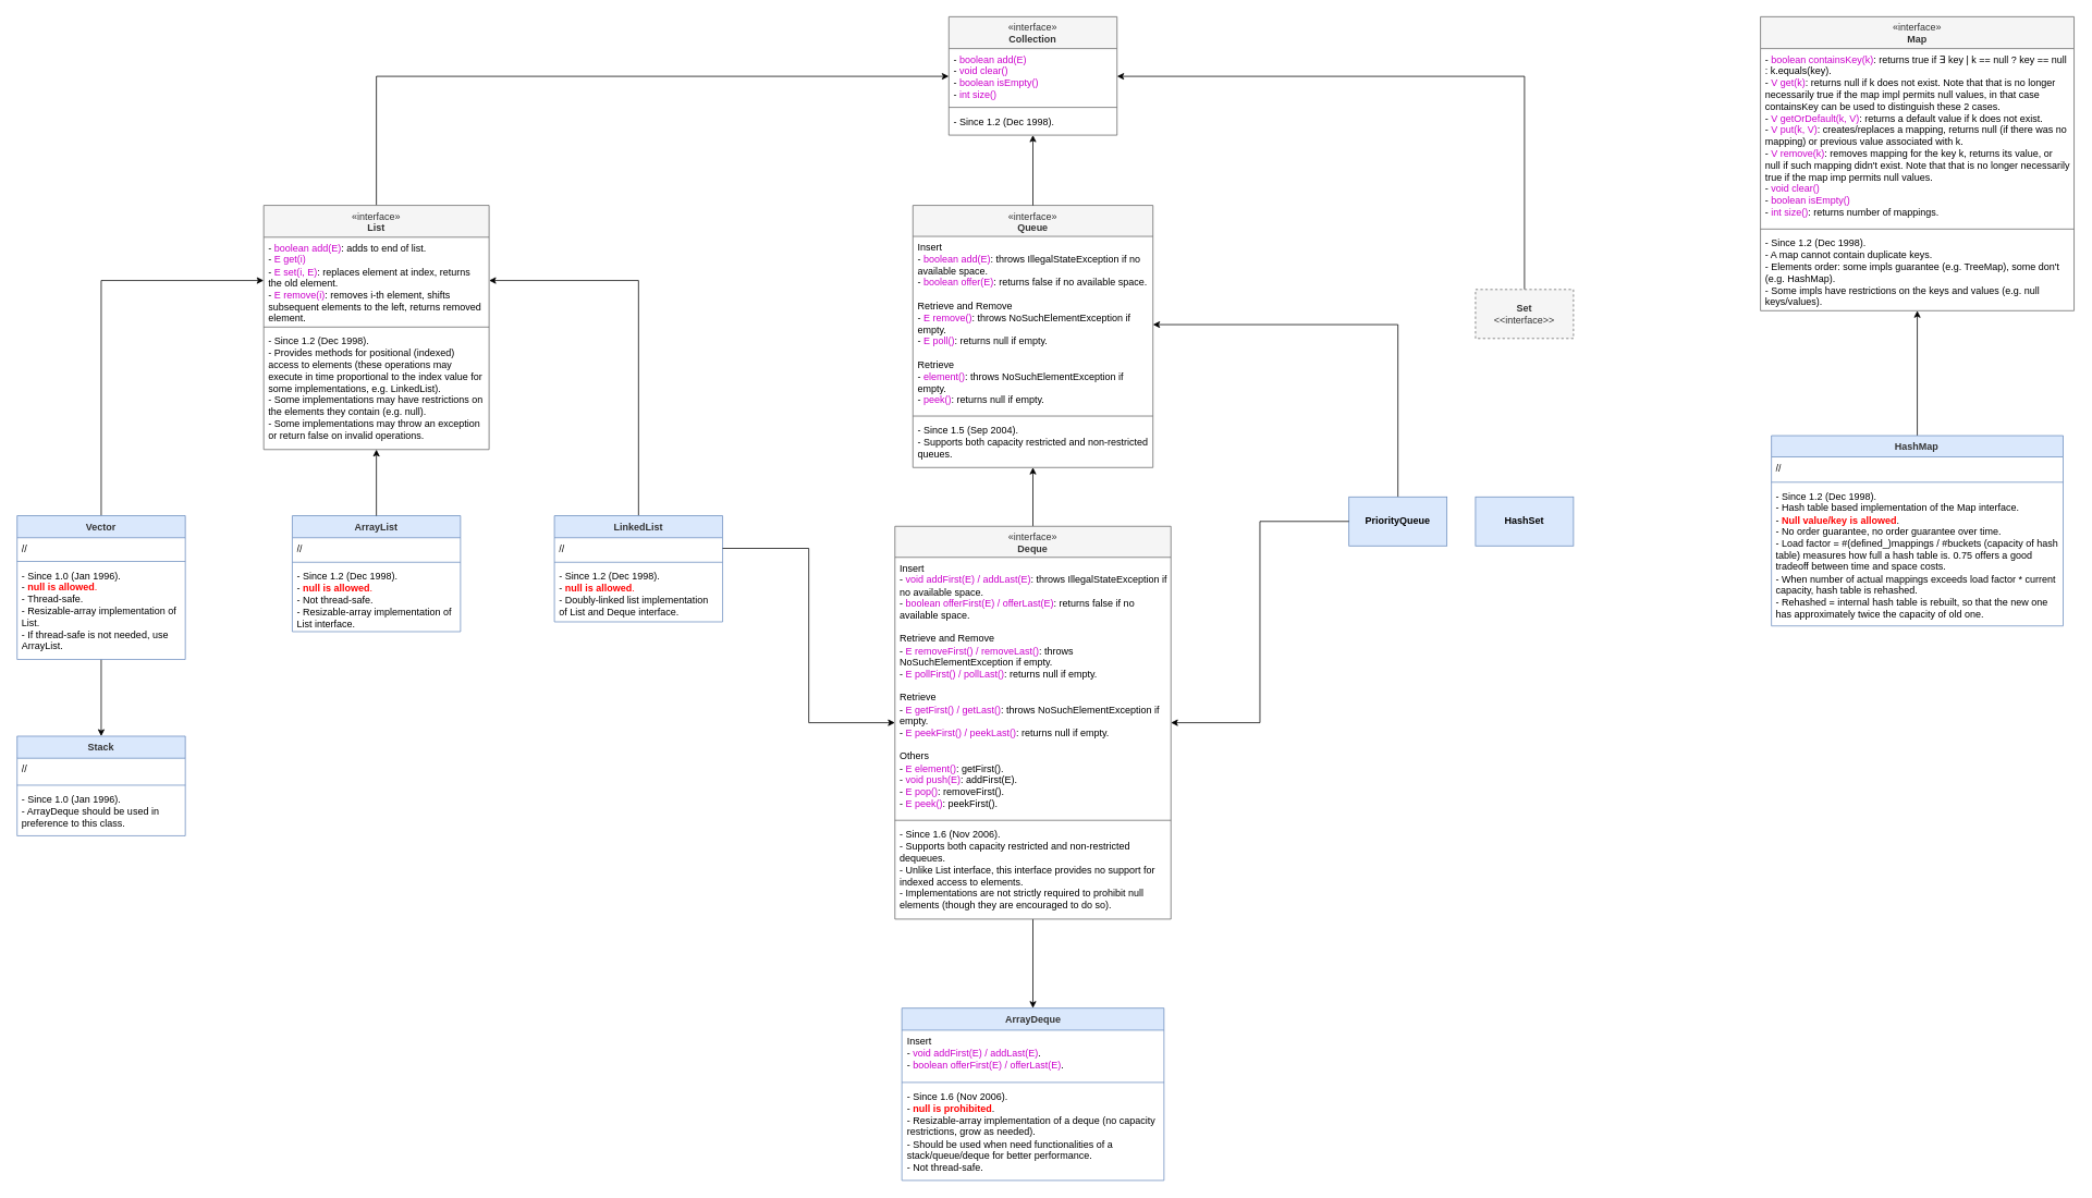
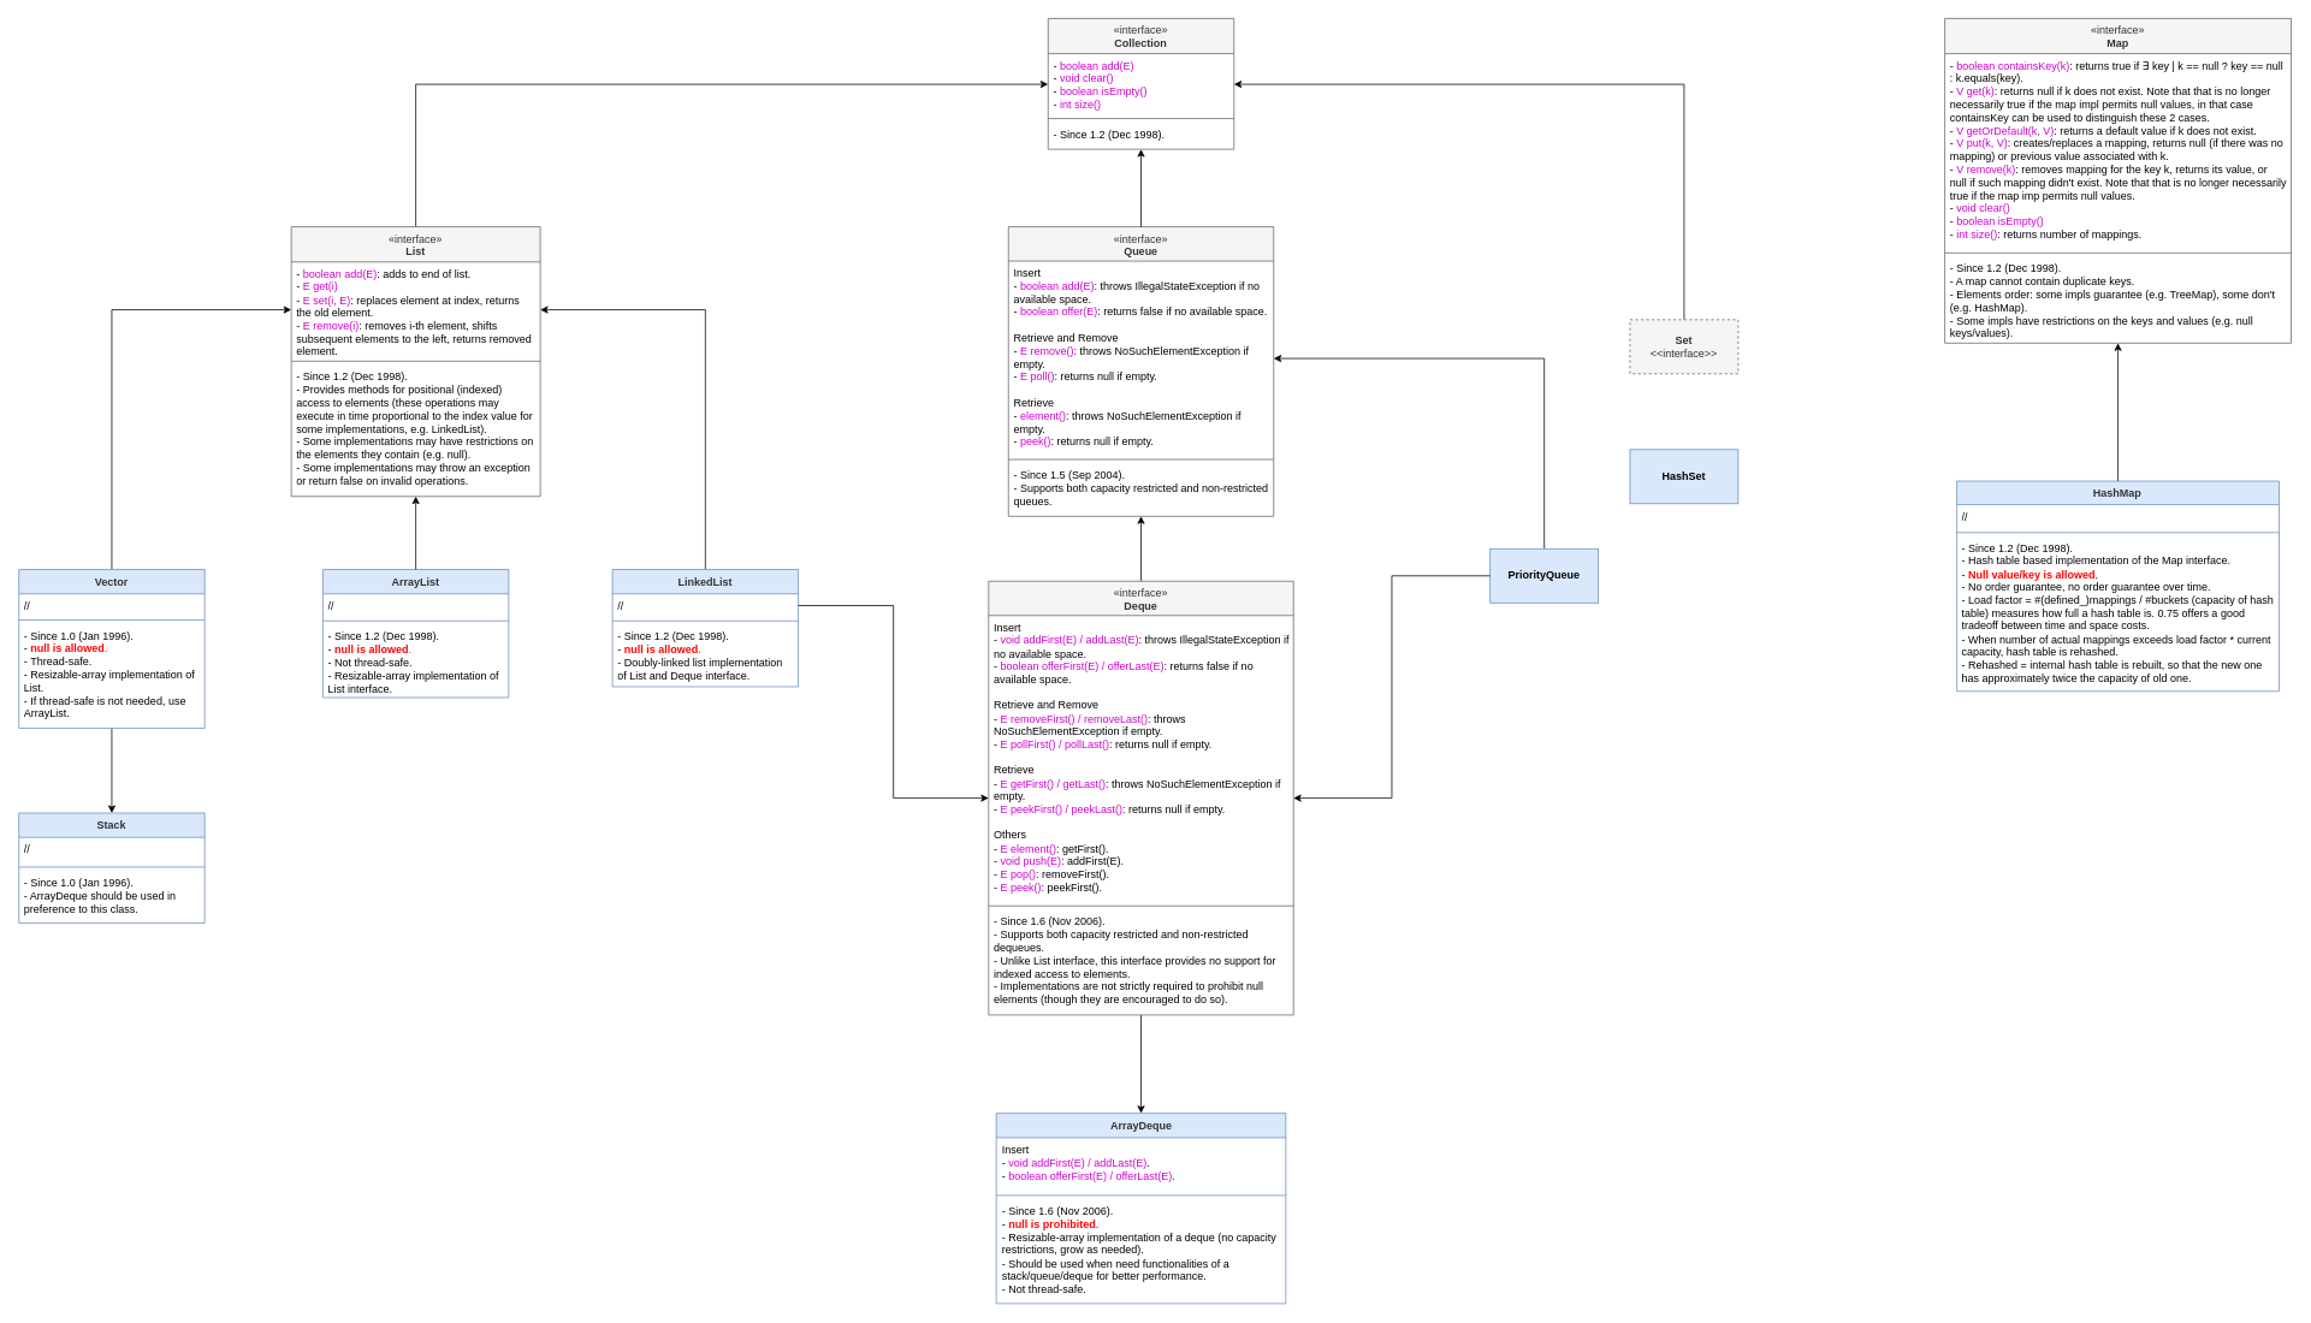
- <mxCell id="51" value="&lt;b&gt;HashSet&lt;/b&gt;" style="whiteSpace=wrap;html=1;rounded=0;fillColor=#dae8fc;strokeColor=#6c8ebf;" vertex="1" parent="1"><mxGeometry x="1806" y="608" width="120" height="60" as="geometry" /></mxCell>
+ <mxCell id="51" value="&lt;b&gt;HashSet&lt;/b&gt;" style="whiteSpace=wrap;html=1;rounded=0;fillColor=#dae8fc;strokeColor=#6c8ebf;" vertex="1" parent="1"><mxGeometry x="1806" y="498" width="120" height="60" as="geometry" /></mxCell>
